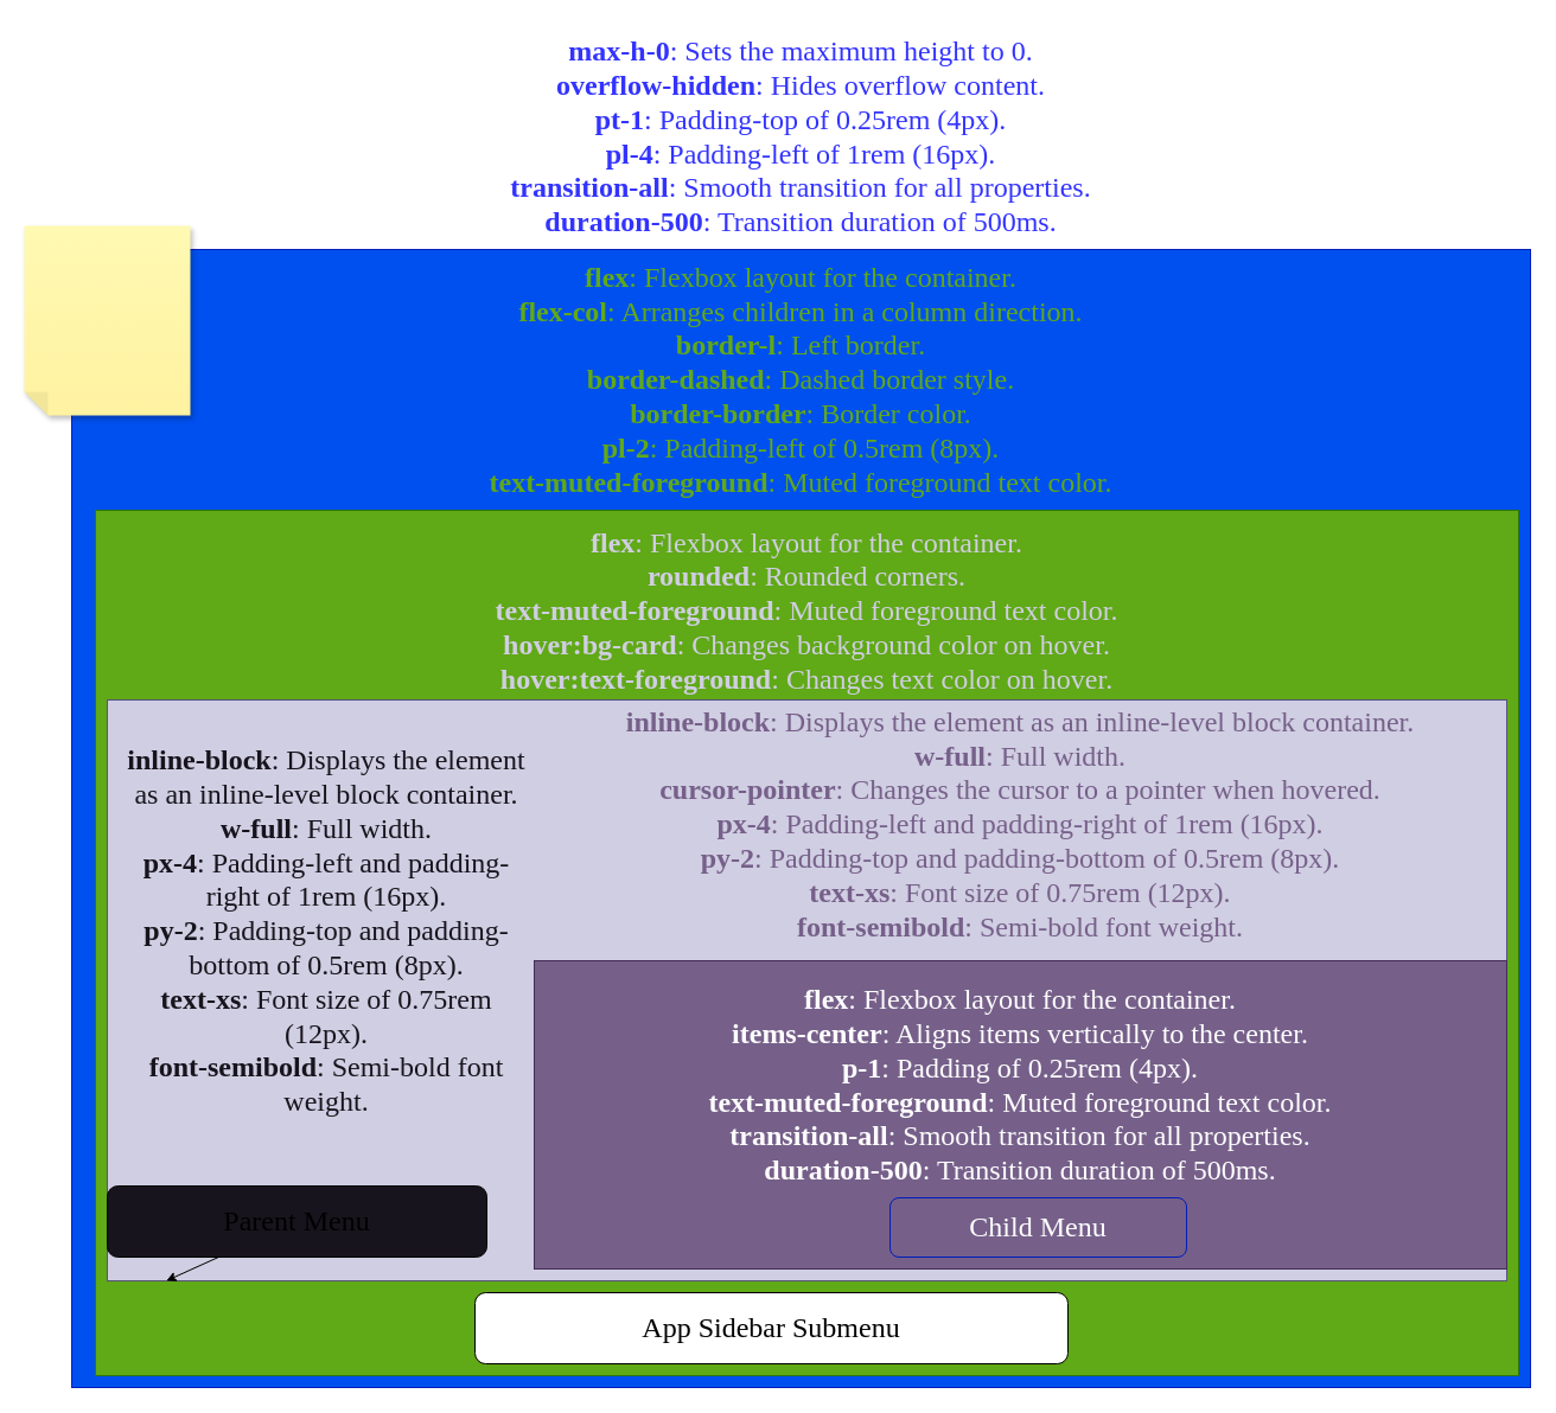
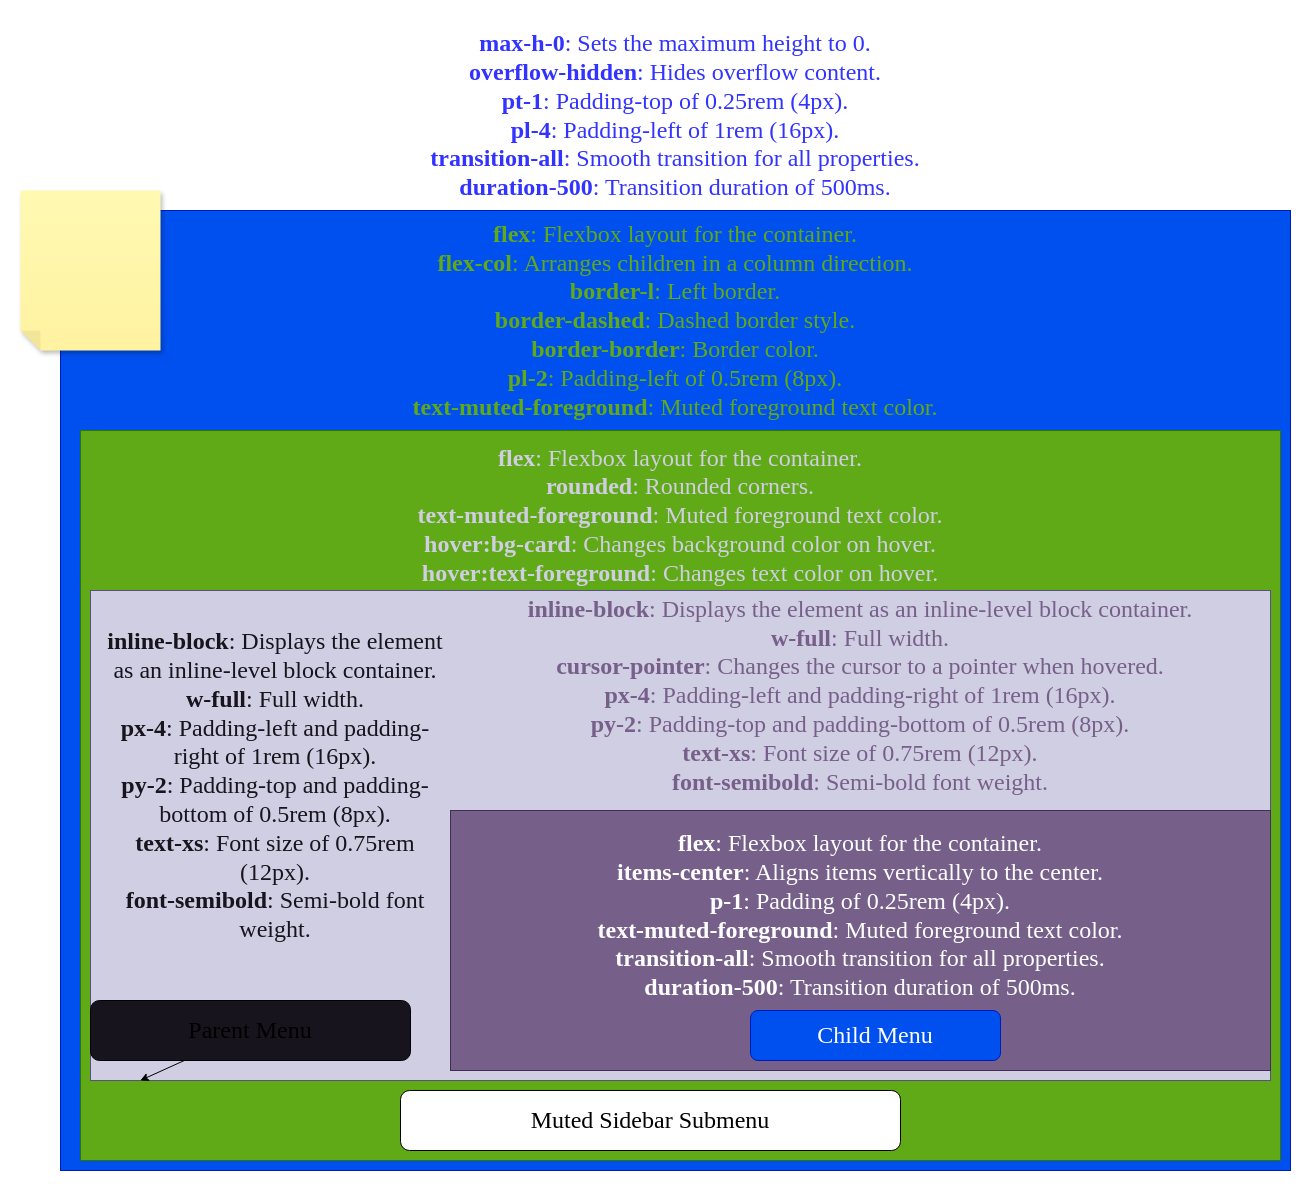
- <mxCell id="13" value="Child Menu" style="rounded=1;whiteSpace=wrap;html=1;fontFamily=Comic Sans MS;fontSize=24;fontColor=#ffffff;fillColor=#76608a;strokeColor=#001DBC;" parent="1" vertex="1"><mxGeometry x="750" y="1010" width="250" height="50" as="geometry" /></mxCell>
+ <mxCell id="13" value="Child Menu" style="rounded=1;whiteSpace=wrap;html=1;fontFamily=Comic Sans MS;fontSize=24;fontColor=#ffffff;fillColor=#0050ef;strokeColor=#001DBC;" parent="1" vertex="1"><mxGeometry x="750" y="1010" width="250" height="50" as="geometry" /></mxCell>
- <mxCell id="6" value="App Sidebar Submenu" style="rounded=1;whiteSpace=wrap;html=1;fontFamily=Comic Sans MS;fontSize=24;" parent="1" vertex="1"><mxGeometry x="400" y="1090" width="500" height="60" as="geometry" /></mxCell>
+ <mxCell id="6" value="Muted Sidebar Submenu" style="rounded=1;whiteSpace=wrap;html=1;fontFamily=Comic Sans MS;fontSize=24;" parent="1" vertex="1"><mxGeometry x="400" y="1090" width="500" height="60" as="geometry" /></mxCell>
